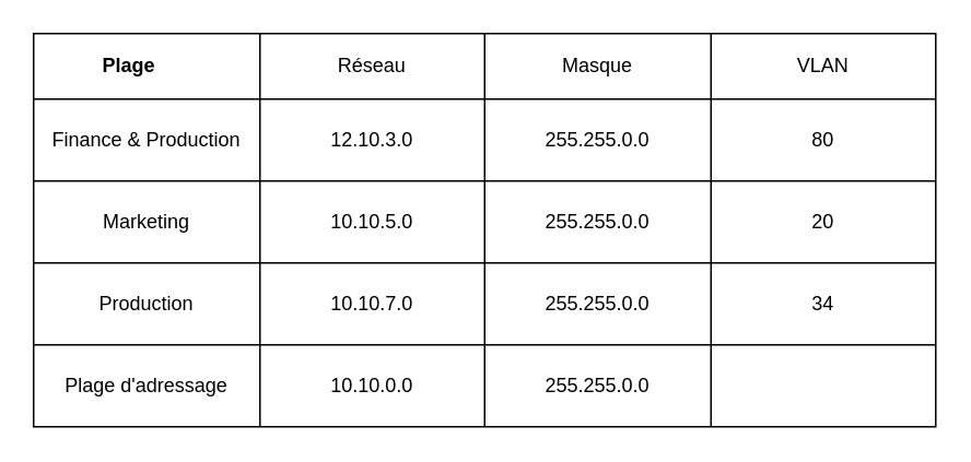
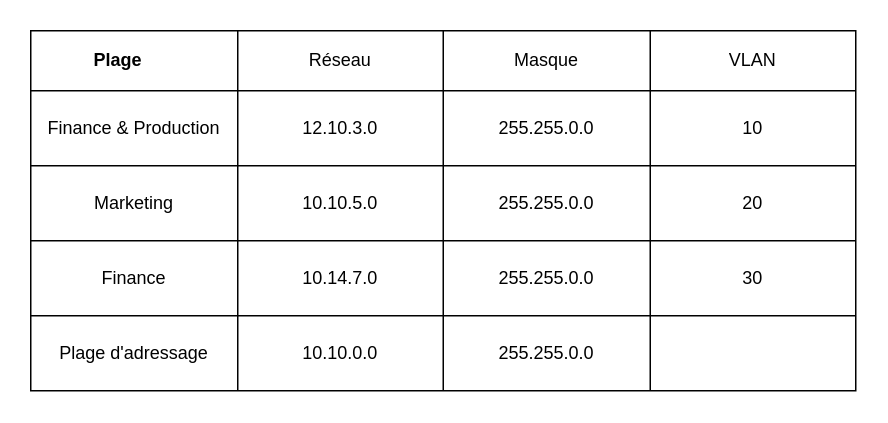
- <mxCell id="12" value="80" style="shape=partialRectangle;html=1;whiteSpace=wrap;connectable=0;strokeColor=inherit;overflow=hidden;fillColor=none;top=0;left=0;bottom=0;right=0;pointerEvents=1;" vertex="1" parent="8"><mxGeometry x="413" width="137" height="50" as="geometry"><mxRectangle width="137" height="50" as="alternateBounds" /></mxGeometry></mxCell>
+ <mxCell id="12" value="10" style="shape=partialRectangle;html=1;whiteSpace=wrap;connectable=0;strokeColor=inherit;overflow=hidden;fillColor=none;top=0;left=0;bottom=0;right=0;pointerEvents=1;" vertex="1" parent="8"><mxGeometry x="413" width="137" height="50" as="geometry"><mxRectangle width="137" height="50" as="alternateBounds" /></mxGeometry></mxCell>
- <mxCell id="19" value="Production" style="shape=partialRectangle;html=1;whiteSpace=wrap;connectable=0;strokeColor=inherit;overflow=hidden;fillColor=none;top=0;left=0;bottom=0;right=0;pointerEvents=1;" vertex="1" parent="18"><mxGeometry width="138" height="50" as="geometry"><mxRectangle width="138" height="50" as="alternateBounds" /></mxGeometry></mxCell>
+ <mxCell id="19" value="Finance" style="shape=partialRectangle;html=1;whiteSpace=wrap;connectable=0;strokeColor=inherit;overflow=hidden;fillColor=none;top=0;left=0;bottom=0;right=0;pointerEvents=1;" vertex="1" parent="18"><mxGeometry width="138" height="50" as="geometry"><mxRectangle width="138" height="50" as="alternateBounds" /></mxGeometry></mxCell>
- <mxCell id="20" value="10.10.7.0" style="shape=partialRectangle;html=1;whiteSpace=wrap;connectable=0;strokeColor=inherit;overflow=hidden;fillColor=none;top=0;left=0;bottom=0;right=0;pointerEvents=1;" vertex="1" parent="18"><mxGeometry x="138" width="137" height="50" as="geometry"><mxRectangle width="137" height="50" as="alternateBounds" /></mxGeometry></mxCell>
+ <mxCell id="20" value="10.14.7.0" style="shape=partialRectangle;html=1;whiteSpace=wrap;connectable=0;strokeColor=inherit;overflow=hidden;fillColor=none;top=0;left=0;bottom=0;right=0;pointerEvents=1;" vertex="1" parent="18"><mxGeometry x="138" width="137" height="50" as="geometry"><mxRectangle width="137" height="50" as="alternateBounds" /></mxGeometry></mxCell>
- <mxCell id="22" value="34" style="shape=partialRectangle;html=1;whiteSpace=wrap;connectable=0;strokeColor=inherit;overflow=hidden;fillColor=none;top=0;left=0;bottom=0;right=0;pointerEvents=1;" vertex="1" parent="18"><mxGeometry x="413" width="137" height="50" as="geometry"><mxRectangle width="137" height="50" as="alternateBounds" /></mxGeometry></mxCell>
+ <mxCell id="22" value="30" style="shape=partialRectangle;html=1;whiteSpace=wrap;connectable=0;strokeColor=inherit;overflow=hidden;fillColor=none;top=0;left=0;bottom=0;right=0;pointerEvents=1;" vertex="1" parent="18"><mxGeometry x="413" width="137" height="50" as="geometry"><mxRectangle width="137" height="50" as="alternateBounds" /></mxGeometry></mxCell>
